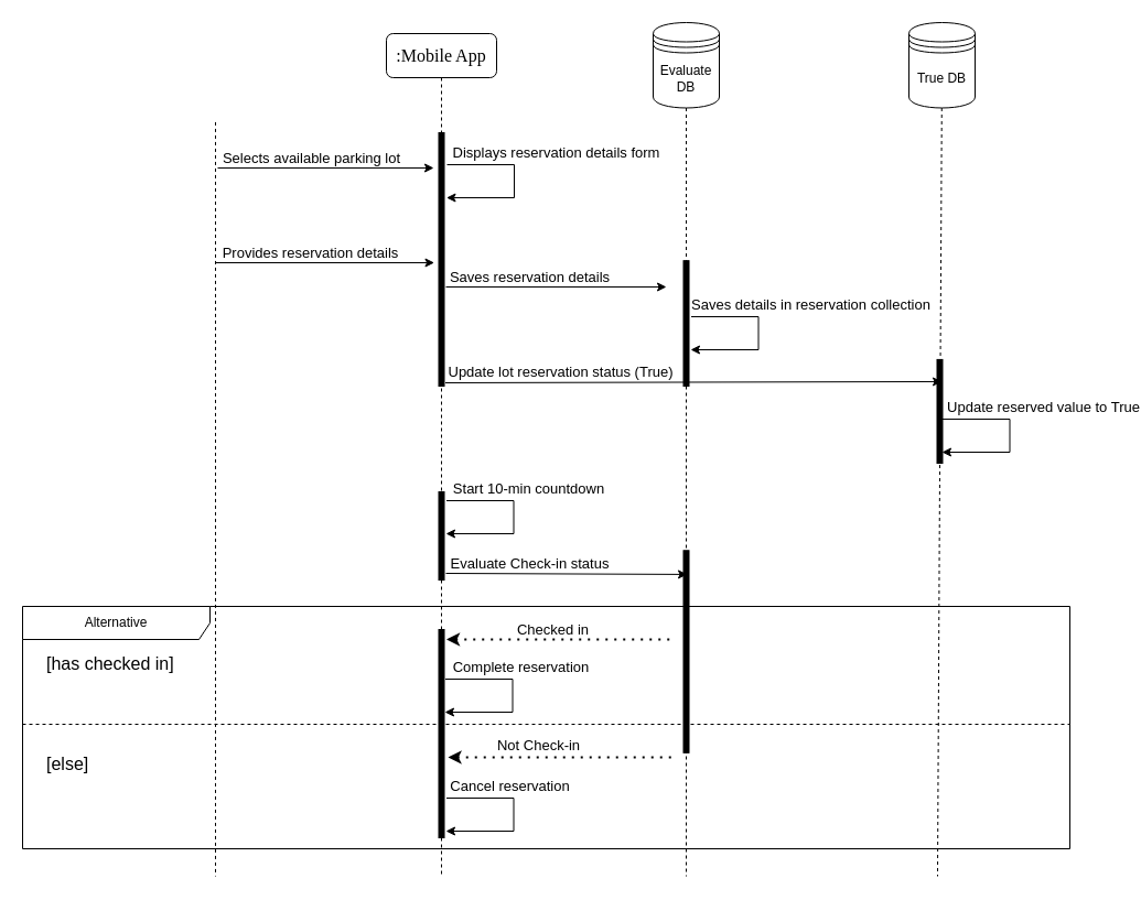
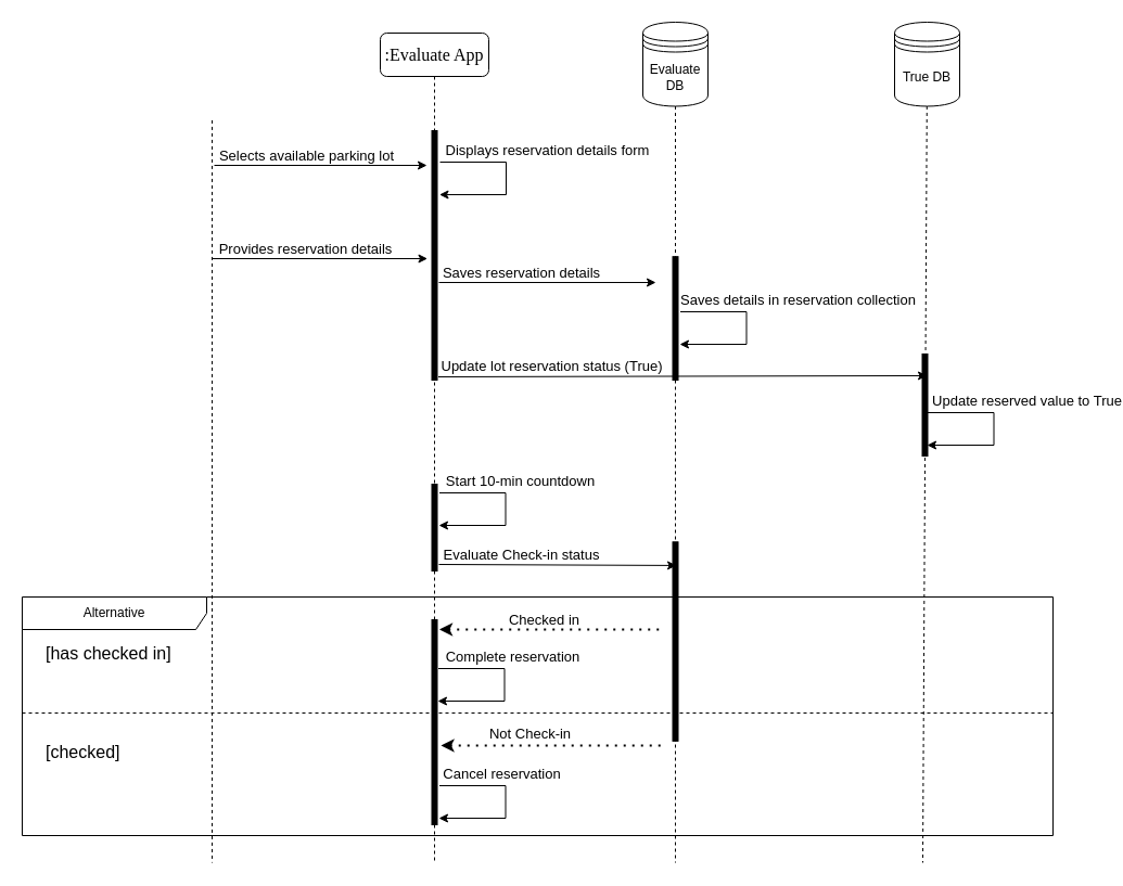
- <mxCell id="2" value=":Mobile App" style="shape=umlLifeline;perimeter=lifelinePerimeter;whiteSpace=wrap;html=1;container=1;collapsible=0;recursiveResize=0;outlineConnect=0;rounded=1;shadow=0;comic=0;labelBackgroundColor=none;strokeWidth=1;fontFamily=Verdana;fontSize=16;align=center;" parent="1" vertex="1"><mxGeometry x="350" y="30" width="100" height="765" as="geometry" /></mxCell>
+ <mxCell id="2" value=":Evaluate App" style="shape=umlLifeline;perimeter=lifelinePerimeter;whiteSpace=wrap;html=1;container=1;collapsible=0;recursiveResize=0;outlineConnect=0;rounded=1;shadow=0;comic=0;labelBackgroundColor=none;strokeWidth=1;fontFamily=Verdana;fontSize=16;align=center;" parent="1" vertex="1"><mxGeometry x="350" y="30" width="100" height="765" as="geometry" /></mxCell>
- <mxCell id="29" value="&lt;font style=&quot;font-size: 16px;&quot;&gt;[else]&lt;/font&gt;" style="line;strokeWidth=1;dashed=1;labelPosition=center;verticalLabelPosition=bottom;align=left;verticalAlign=top;spacingLeft=20;spacingTop=15;html=1;whiteSpace=wrap;" parent="27" vertex="1"><mxGeometry y="102" width="950" height="10" as="geometry" /></mxCell>
+ <mxCell id="29" value="&lt;font style=&quot;font-size: 16px;&quot;&gt;[checked]&lt;/font&gt;" style="line;strokeWidth=1;dashed=1;labelPosition=center;verticalLabelPosition=bottom;align=left;verticalAlign=top;spacingLeft=20;spacingTop=15;html=1;whiteSpace=wrap;" parent="27" vertex="1"><mxGeometry y="102" width="950" height="10" as="geometry" /></mxCell>
